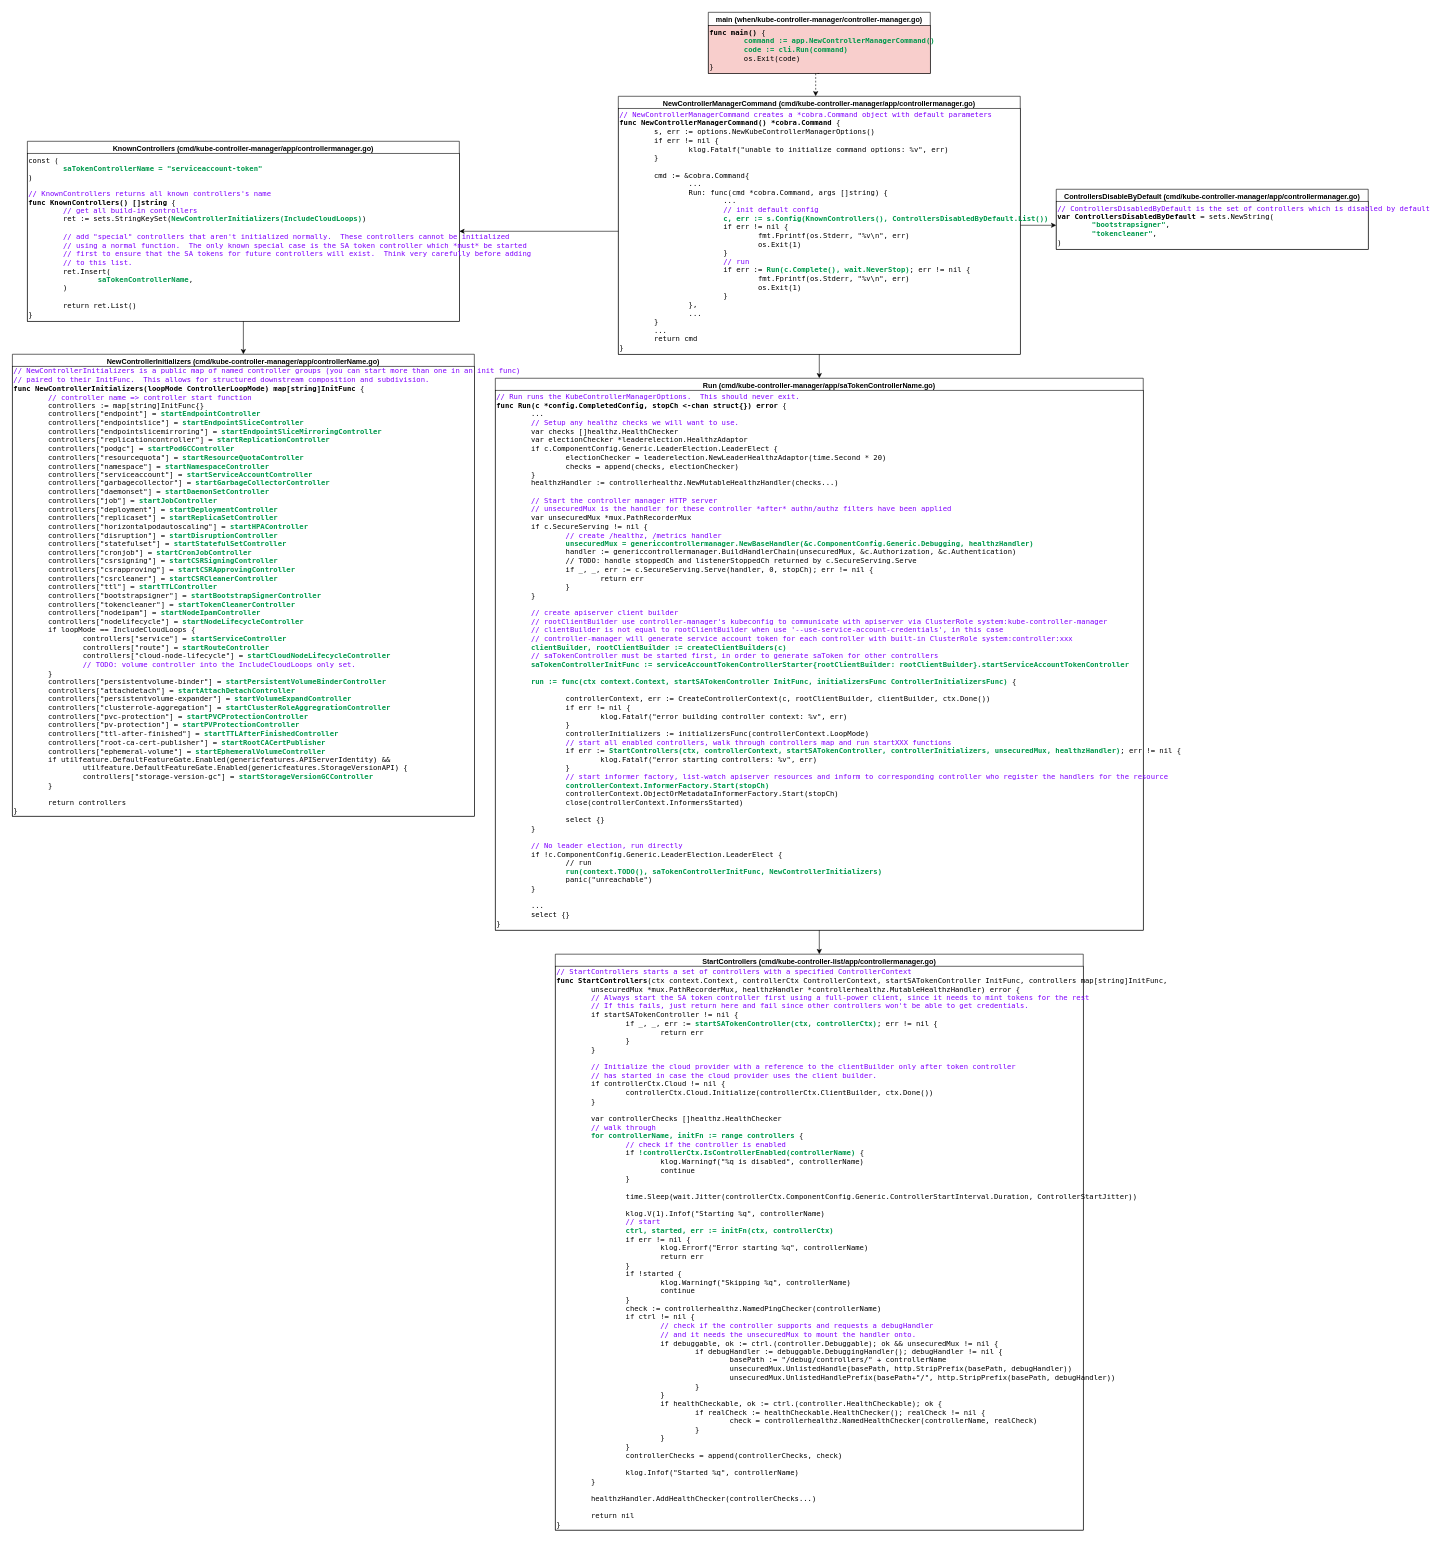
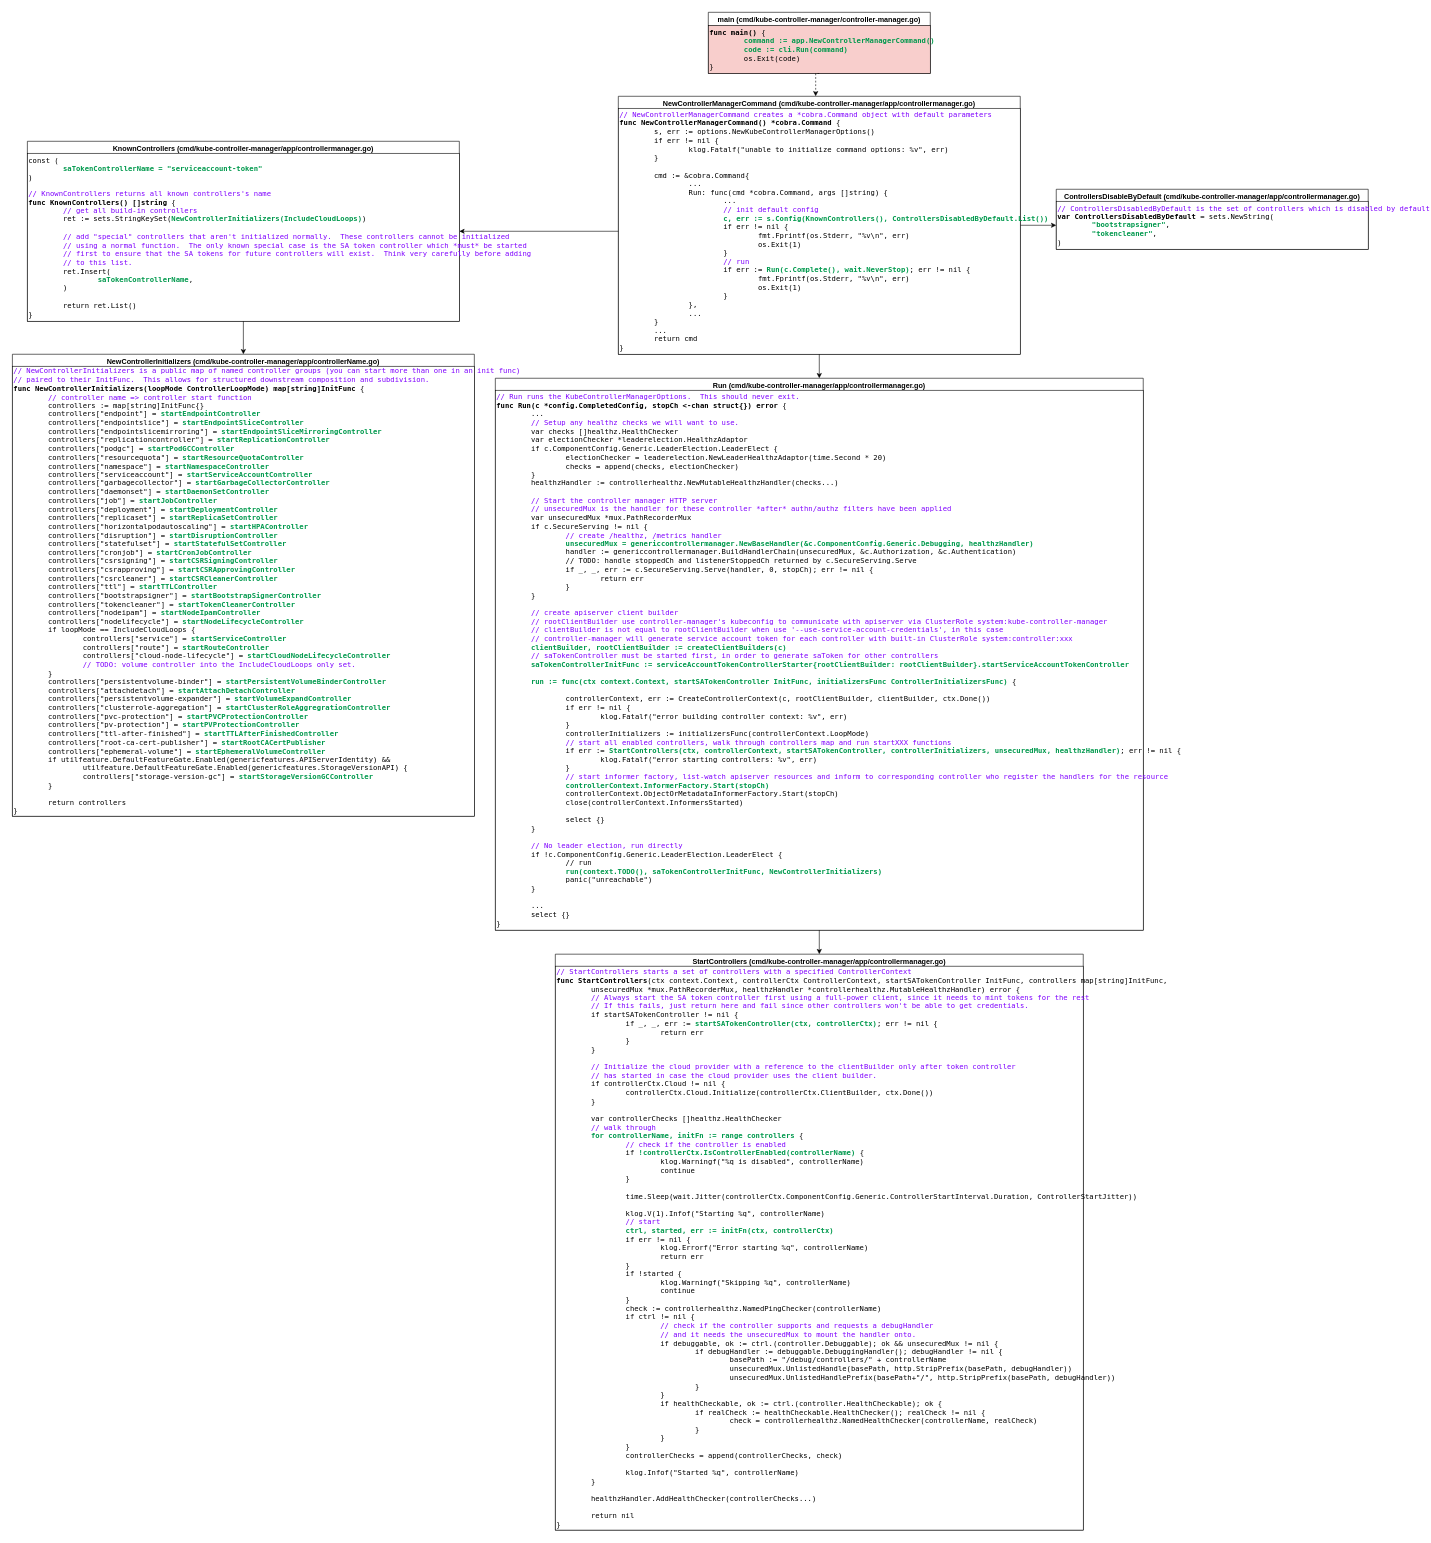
- <mxCell id="2" value="main (when/kube-controller-manager/controller-manager.go)" style="swimlane;" vertex="1" parent="1"><mxGeometry x="1180" y="20" width="370" height="102" as="geometry" /></mxCell>
+ <mxCell id="2" value="main (cmd/kube-controller-manager/controller-manager.go)" style="swimlane;" vertex="1" parent="1"><mxGeometry x="1180" y="20" width="370" height="102" as="geometry" /></mxCell>
- <mxCell id="13" value="Run (cmd/kube-controller-manager/app/saTokenControllerName.go)" style="swimlane;fontColor=#000000;" vertex="1" parent="1"><mxGeometry x="825" y="630" width="1080" height="920" as="geometry" /></mxCell>
+ <mxCell id="13" value="Run (cmd/kube-controller-manager/app/controllermanager.go)" style="swimlane;fontColor=#000000;" vertex="1" parent="1"><mxGeometry x="825" y="630" width="1080" height="920" as="geometry" /></mxCell>
- <mxCell id="15" value="StartControllers (cmd/kube-controller-list/app/controllermanager.go)" style="swimlane;fontColor=#000000;" vertex="1" parent="1"><mxGeometry x="925" y="1590" width="880" height="960" as="geometry" /></mxCell>
+ <mxCell id="15" value="StartControllers (cmd/kube-controller-manager/app/controllermanager.go)" style="swimlane;fontColor=#000000;" vertex="1" parent="1"><mxGeometry x="925" y="1590" width="880" height="960" as="geometry" /></mxCell>
